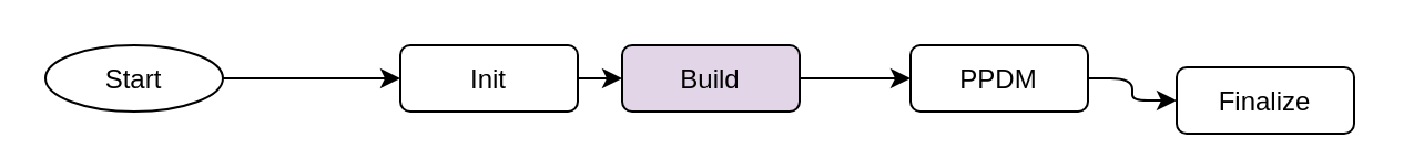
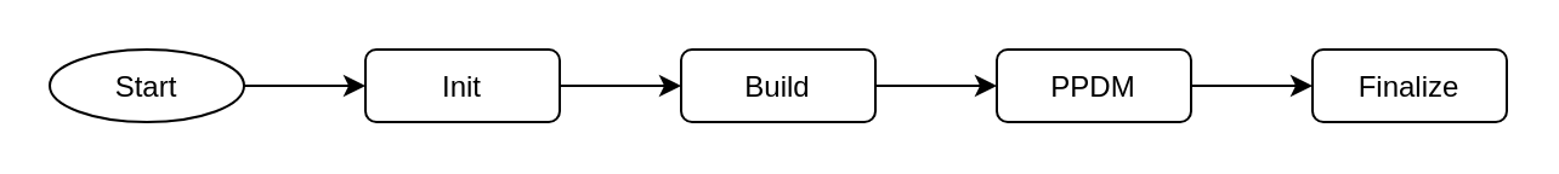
- <mxCell id="3" value="Init" style="rounded=1;" vertex="1" parent="1"><mxGeometry x="180" y="20" width="80" height="30" as="geometry" /></mxCell>
+ <mxCell id="3" value="Init" style="rounded=1;" vertex="1" parent="1"><mxGeometry x="150" y="20" width="80" height="30" as="geometry" /></mxCell>
- <mxCell id="5" value="Build" style="rounded=1;fillColor=#e1d5e7;" vertex="1" parent="1"><mxGeometry x="280" y="20" width="80" height="30" as="geometry" /></mxCell>
+ <mxCell id="5" value="Build" style="rounded=1;" vertex="1" parent="1"><mxGeometry x="280" y="20" width="80" height="30" as="geometry" /></mxCell>
- <mxCell id="9" value="Finalize" style="rounded=1;" vertex="1" parent="1"><mxGeometry x="530" y="30" width="80" height="30" as="geometry" /></mxCell>
+ <mxCell id="9" value="Finalize" style="rounded=1;" vertex="1" parent="1"><mxGeometry x="540" y="20" width="80" height="30" as="geometry" /></mxCell>
